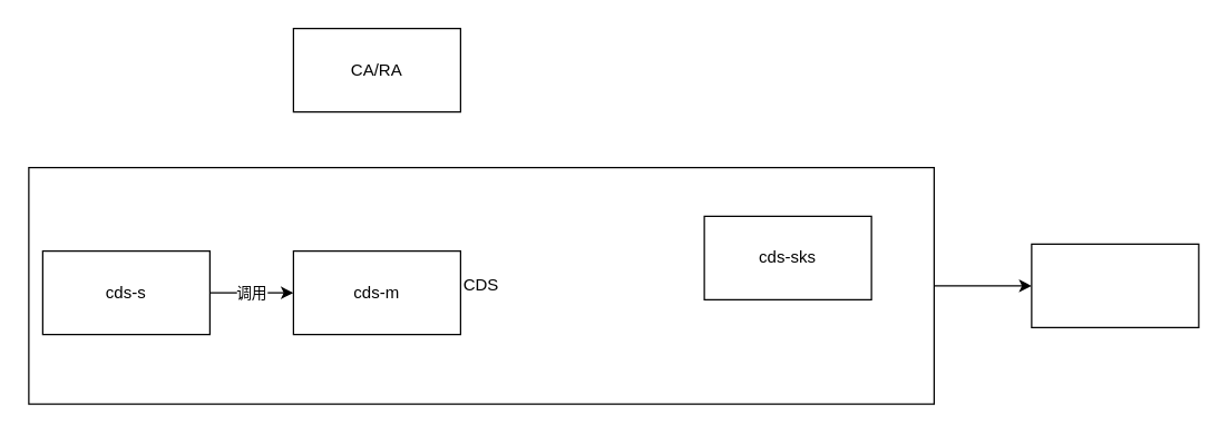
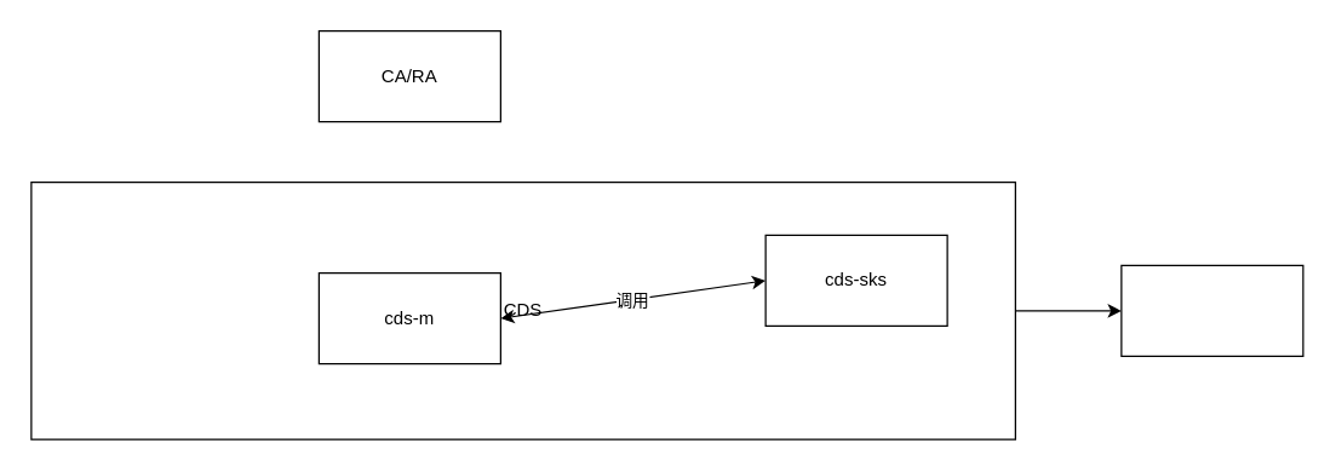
+ <mxCell id="9" value="调用" style="endArrow=classic;startArrow=classic;html=1;rounded=0;entryX=0;entryY=0.5;entryDx=0;entryDy=0;exitX=1;exitY=0.5;exitDx=0;exitDy=0;" edge="1" parent="1" source="6" target="4"><mxGeometry width="50" height="50" relative="1" as="geometry"><mxPoint x="400" y="310" as="sourcePoint" /><mxPoint x="450" y="260" as="targetPoint" /></mxGeometry></mxCell>
- <mxCell id="5" value="cds-s" style="rounded=0;whiteSpace=wrap;html=1;" vertex="1" parent="1"><mxGeometry x="30" y="180" width="120" height="60" as="geometry" /></mxCell>
- <mxCell id="8" value="调用" style="endArrow=classic;html=1;rounded=0;exitX=1;exitY=0.5;exitDx=0;exitDy=0;entryX=0;entryY=0.5;entryDx=0;entryDy=0;" edge="1" parent="1" source="5" target="6"><mxGeometry width="50" height="50" relative="1" as="geometry"><mxPoint x="400" y="310" as="sourcePoint" /><mxPoint x="450" y="260" as="targetPoint" /></mxGeometry></mxCell>
